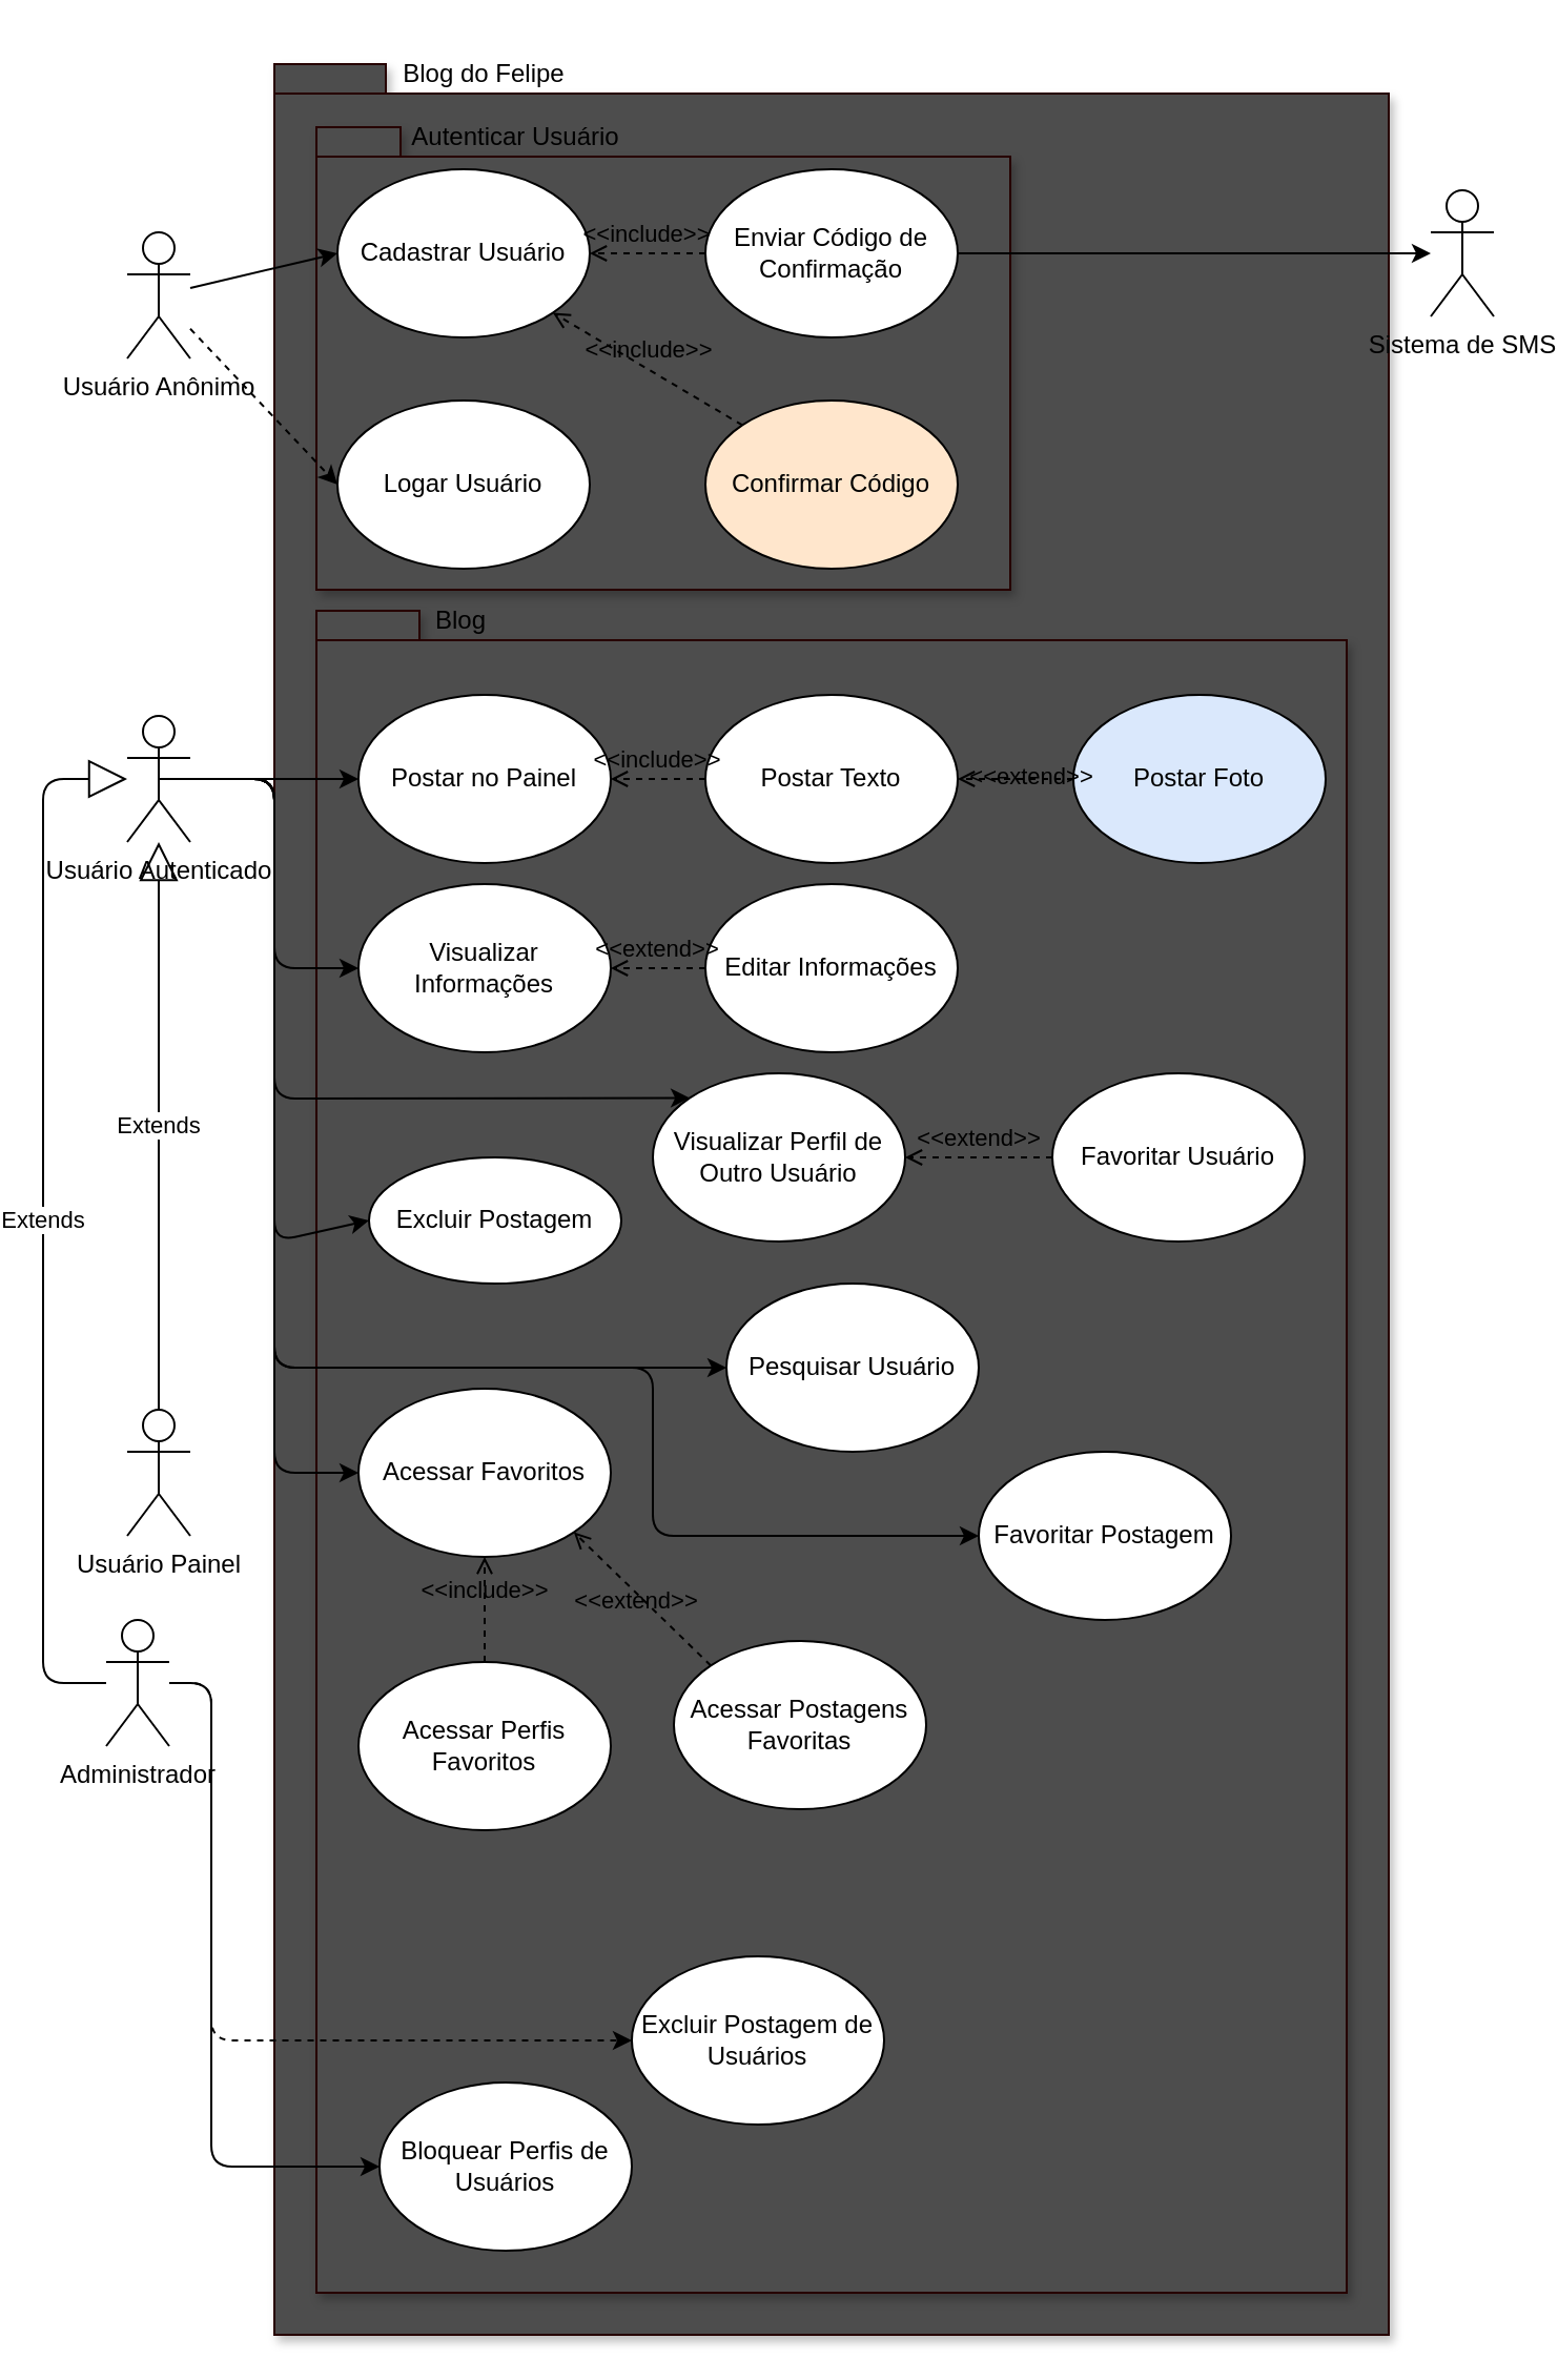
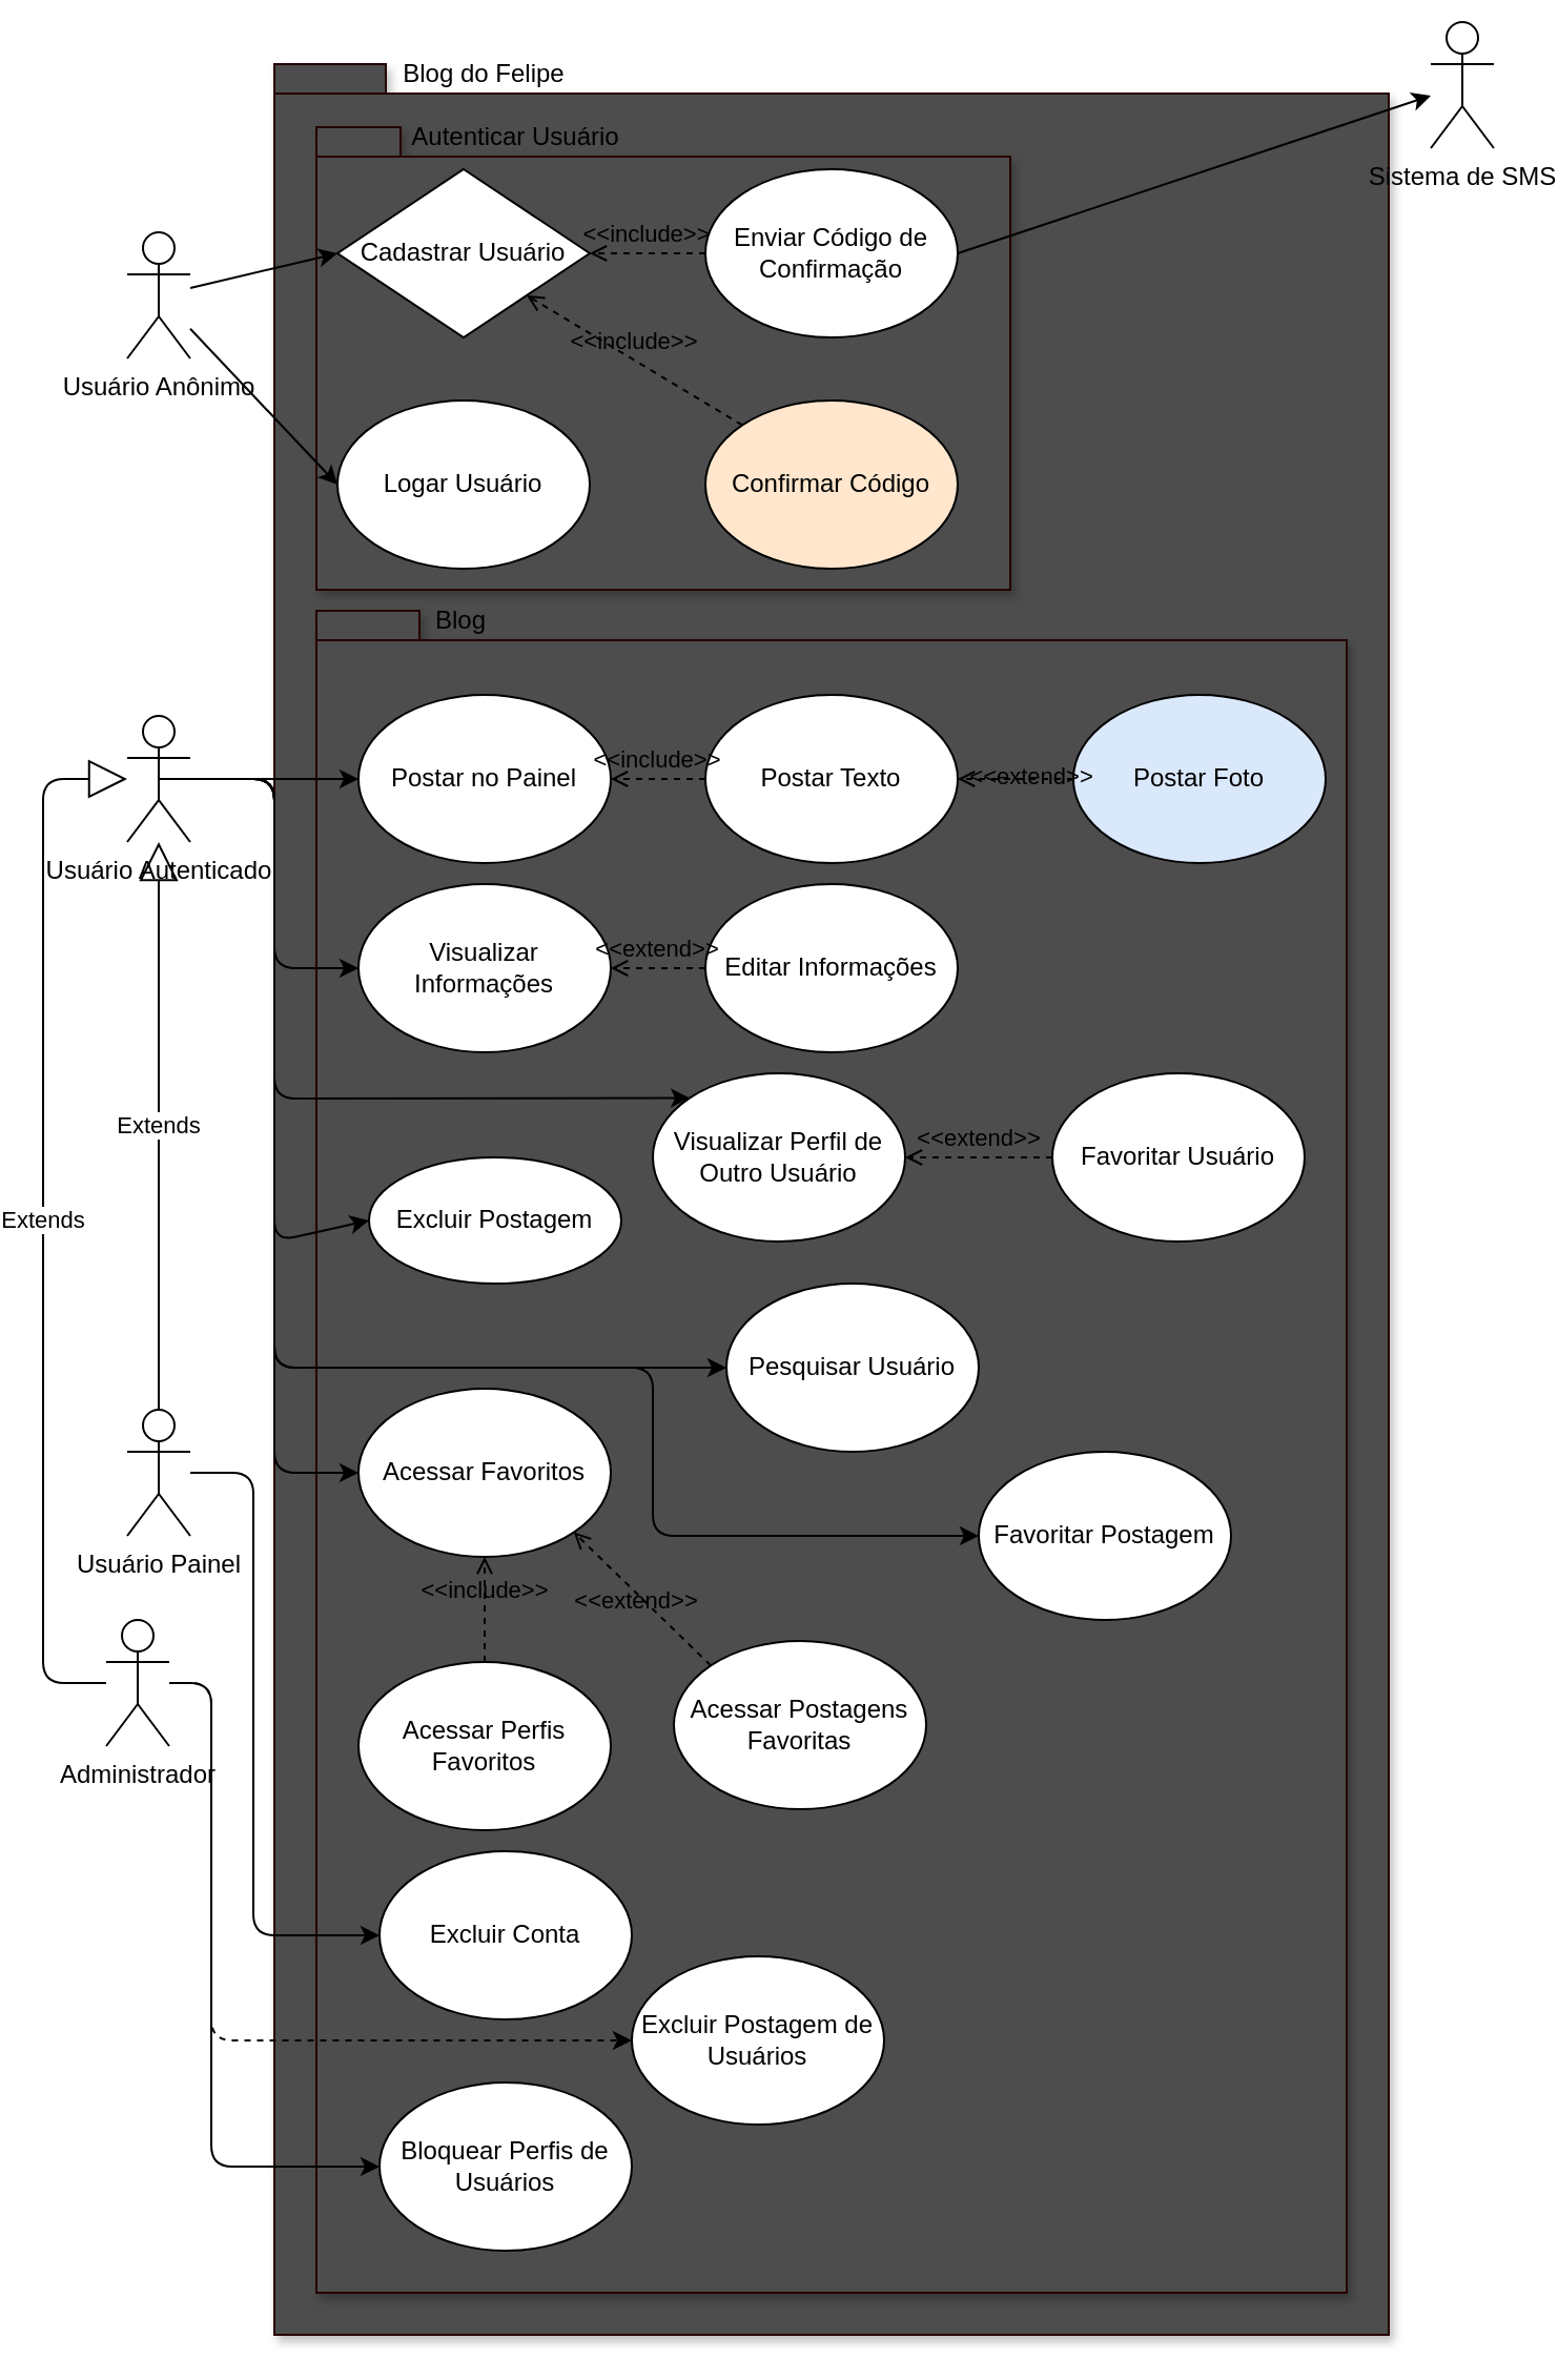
- <mxCell id="22" value="Cadastrar Usuário" style="ellipse;whiteSpace=wrap;html=1;" vertex="1" parent="1"><mxGeometry x="160" y="80" width="120" height="80" as="geometry" /></mxCell>
+ <mxCell id="22" value="Cadastrar Usuário" style="rhombus;whiteSpace=wrap;html=1;" vertex="1" parent="1"><mxGeometry x="160" y="80" width="120" height="80" as="geometry" /></mxCell>
- <mxCell id="25" value="Sistema de SMS&lt;br&gt;" style="shape=umlActor;verticalLabelPosition=bottom;verticalAlign=top;html=1;outlineConnect=0;" vertex="1" parent="1"><mxGeometry x="680" y="90" width="30" height="60" as="geometry" /></mxCell>
+ <mxCell id="25" value="Sistema de SMS&lt;br&gt;" style="shape=umlActor;verticalLabelPosition=bottom;verticalAlign=top;html=1;outlineConnect=0;" vertex="1" parent="1"><mxGeometry x="680" y="10" width="30" height="60" as="geometry" /></mxCell>
- <mxCell id="27" style="edgeStyle=none;html=1;entryX=0;entryY=0.5;entryDx=0;entryDy=0;dashed=1;" edge="1" parent="1" source="5" target="28"><mxGeometry relative="1" as="geometry"><mxPoint x="80" y="230" as="sourcePoint" /></mxGeometry></mxCell>
+ <mxCell id="27" style="edgeStyle=none;html=1;entryX=0;entryY=0.5;entryDx=0;entryDy=0;" edge="1" parent="1" source="5" target="28"><mxGeometry relative="1" as="geometry"><mxPoint x="80" y="230" as="sourcePoint" /></mxGeometry></mxCell>
+ <mxCell id="6" style="edgeStyle=none;html=1;entryX=0;entryY=0.5;entryDx=0;entryDy=0;" edge="1" parent="1" source="7" target="45"><mxGeometry relative="1" as="geometry"><Array as="points"><mxPoint x="120" y="700" /><mxPoint x="120" y="920" /></Array></mxGeometry></mxCell>
+ <mxCell id="45" value="Excluir Conta" style="ellipse;whiteSpace=wrap;html=1;" vertex="1" parent="1"><mxGeometry x="180" y="880" width="120" height="80" as="geometry" /></mxCell>
